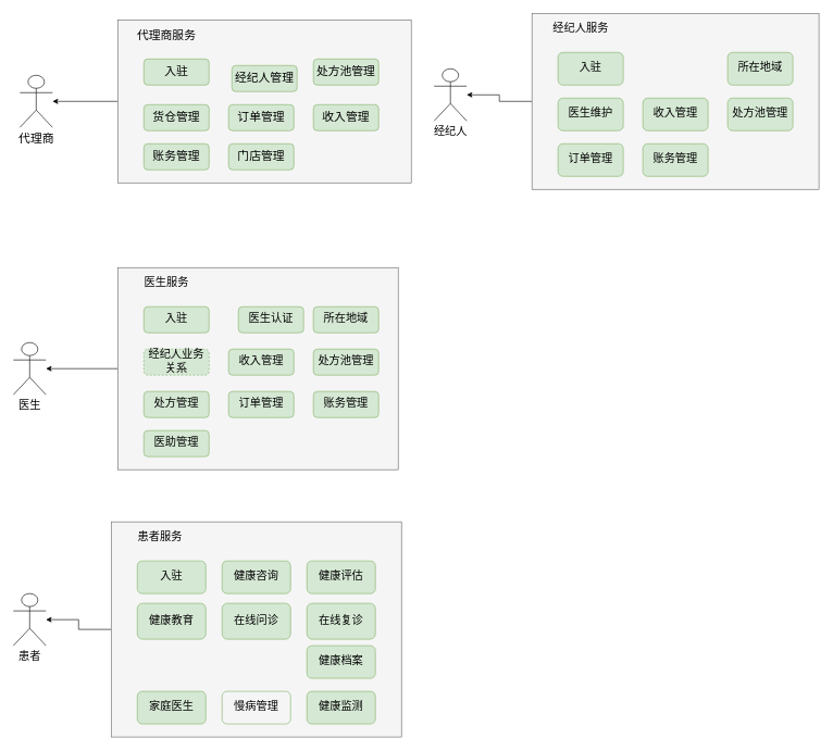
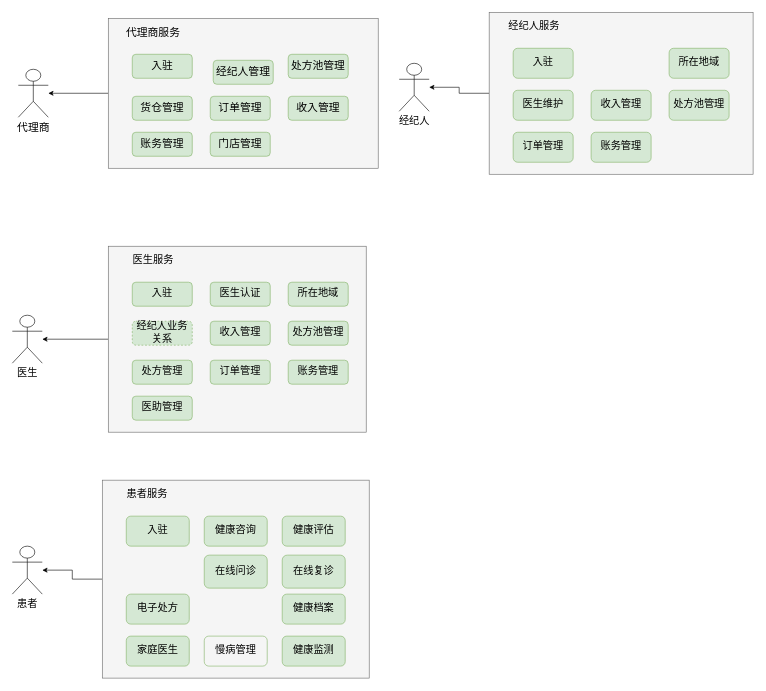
- <mxCell id="16" value="&lt;span style=&quot;font-size: 17px;&quot;&gt;医生认证&lt;/span&gt;" style="rounded=1;whiteSpace=wrap;html=1;fillColor=#d5e8d4;strokeColor=#82b366;fontFamily=Courier New;fontStyle=0;fontSize=17;" vertex="1" parent="1"><mxGeometry x="365" y="470" width="100" height="40" as="geometry" /></mxCell>
+ <mxCell id="16" value="&lt;span style=&quot;font-size: 17px;&quot;&gt;医生认证&lt;/span&gt;" style="rounded=1;whiteSpace=wrap;html=1;fillColor=#d5e8d4;strokeColor=#82b366;fontFamily=Courier New;fontStyle=0;fontSize=17;" vertex="1" parent="1"><mxGeometry x="350" y="470" width="100" height="40" as="geometry" /></mxCell>
- <mxCell id="43" value="&lt;span style=&quot;font-size: 17px;&quot;&gt;健康教育&lt;/span&gt;" style="rounded=1;whiteSpace=wrap;html=1;fillColor=#d5e8d4;strokeColor=#82b366;fontFamily=Courier New;fontSize=17;fontStyle=0" vertex="1" parent="1"><mxGeometry x="210" y="925" width="105" height="55" as="geometry" /></mxCell>
+ <mxCell id="47" value="&lt;span style=&quot;font-size: 17px;&quot;&gt;电子处方&lt;/span&gt;" style="rounded=1;whiteSpace=wrap;html=1;fillColor=#d5e8d4;strokeColor=#82b366;fontFamily=Courier New;fontSize=17;fontStyle=0" vertex="1" parent="1"><mxGeometry x="210" y="990" width="105" height="50" as="geometry" /></mxCell>
